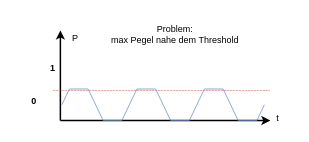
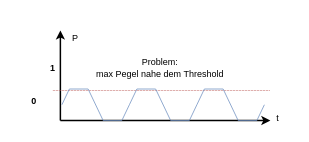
- <mxCell id="14" value="Problem:&lt;br&gt;max Pegel nahe dem Threshold" style="text;html=1;strokeColor=none;fillColor=none;align=center;verticalAlign=middle;whiteSpace=wrap;rounded=0;" vertex="1" parent="2"><mxGeometry x="118" y="15" width="190" height="20" as="geometry" /></mxCell>
+ <mxCell id="14" value="Problem:&lt;br&gt;max Pegel nahe dem Threshold" style="text;html=1;strokeColor=none;fillColor=none;align=center;verticalAlign=middle;whiteSpace=wrap;rounded=0;" vertex="1" parent="2"><mxGeometry x="98" y="60" width="190" height="20" as="geometry" /></mxCell>
